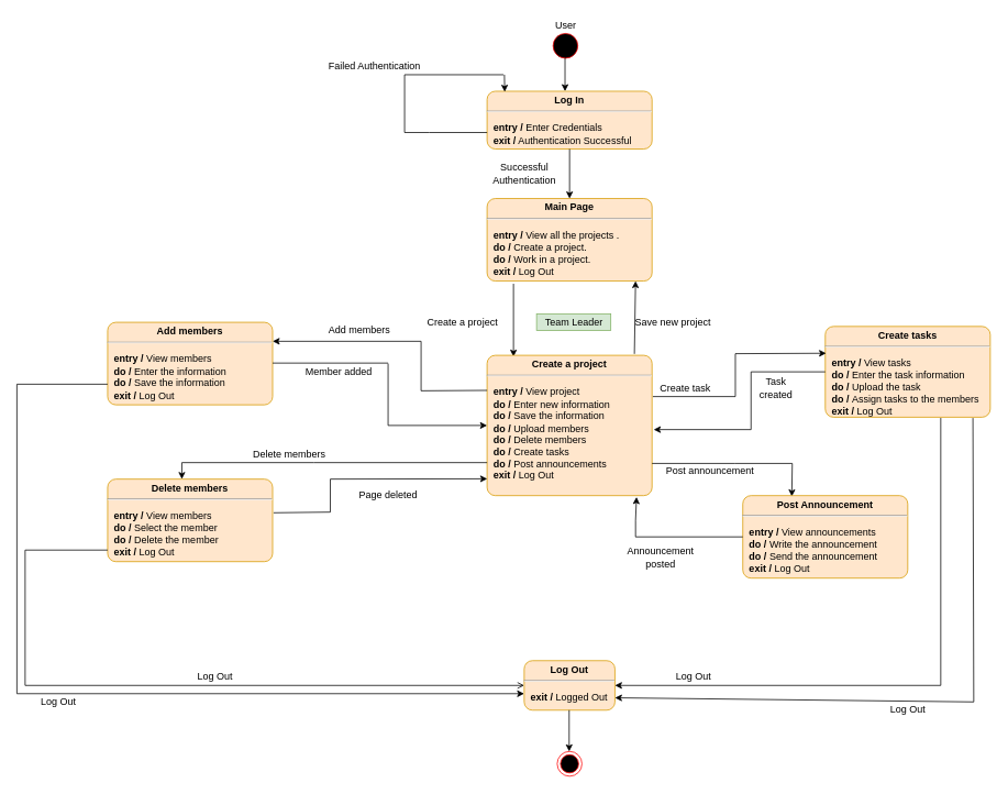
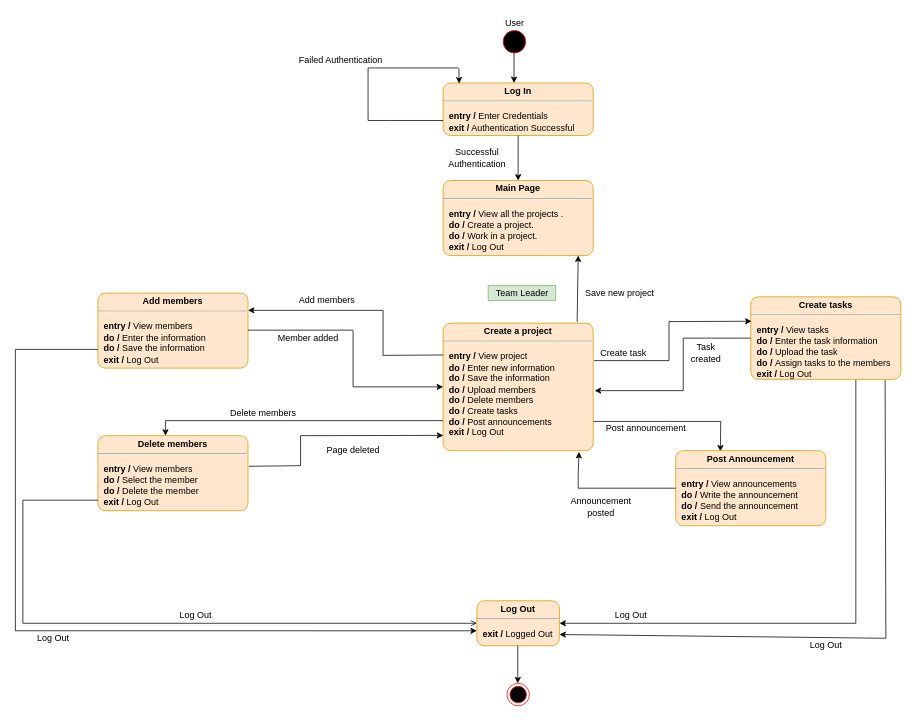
- <mxCell id="16" value="Create a project" style="text;html=1;resizable=0;autosize=1;align=center;verticalAlign=middle;points=[];fillColor=none;strokeColor=none;rounded=0;" parent="1" vertex="1"><mxGeometry x="510" y="380" width="100" height="20" as="geometry" /></mxCell>
- <mxCell id="19" value="Save new project" style="text;html=1;resizable=0;autosize=1;align=center;verticalAlign=middle;points=[];fillColor=none;strokeColor=none;rounded=0;" parent="1" vertex="1"><mxGeometry x="760" y="380" width="110" height="20" as="geometry" /></mxCell>
+ <mxCell id="19" value="Save new project" style="text;html=1;resizable=0;autosize=1;align=center;verticalAlign=middle;points=[];fillColor=none;strokeColor=none;rounded=0;" parent="1" vertex="1"><mxGeometry x="770" y="380" width="110" height="20" as="geometry" /></mxCell>
- <mxCell id="14" value="" style="endArrow=classic;html=1;rounded=0;entryX=0.16;entryY=0.01;entryDx=0;entryDy=0;entryPerimeter=0;exitX=0.16;exitY=1.033;exitDx=0;exitDy=0;exitPerimeter=0;" parent="1" source="12" target="17" edge="1"><mxGeometry width="50" height="50" relative="1" as="geometry"><mxPoint x="430" y="290" as="sourcePoint" /><mxPoint x="430" y="350" as="targetPoint" /></mxGeometry></mxCell>
